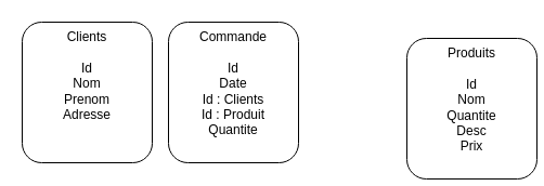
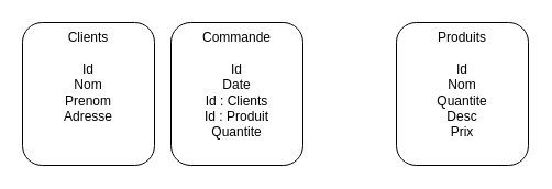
- <mxCell id="3" value="Produits&lt;br&gt;&lt;br&gt;Id&lt;br&gt;Nom&lt;br&gt;Quantite&lt;br&gt;Desc&lt;br&gt;Prix" style="rounded=1;whiteSpace=wrap;html=1;verticalAlign=top;" vertex="1" parent="1"><mxGeometry x="375" y="35" width="120" height="130" as="geometry" /></mxCell>
+ <mxCell id="3" value="Produits&lt;br&gt;&lt;br&gt;Id&lt;br&gt;Nom&lt;br&gt;Quantite&lt;br&gt;Desc&lt;br&gt;Prix" style="rounded=1;whiteSpace=wrap;html=1;verticalAlign=top;" vertex="1" parent="1"><mxGeometry x="360" y="20" width="120" height="130" as="geometry" /></mxCell>
